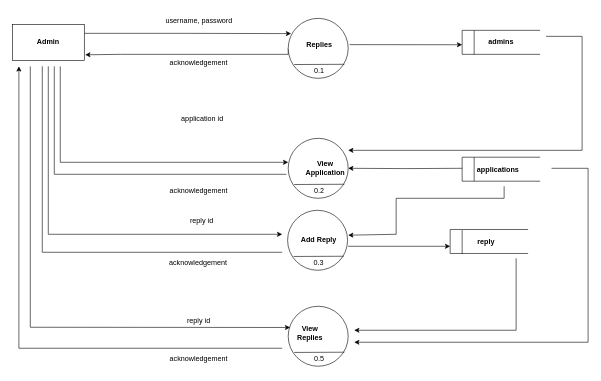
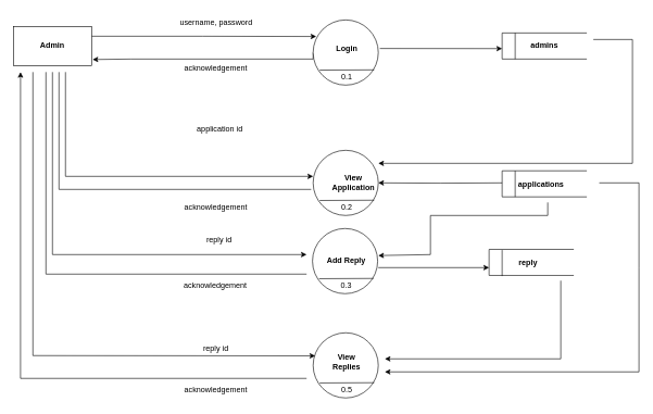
- <mxCell id="16" value="&lt;b&gt;Replies&lt;/b&gt;" style="text;html=1;strokeColor=none;fillColor=none;align=center;verticalAlign=middle;whiteSpace=wrap;rounded=0;" vertex="1" parent="12"><mxGeometry x="22" y="30" width="60" height="30" as="geometry" /></mxCell>
+ <mxCell id="16" value="&lt;b&gt;Login&lt;/b&gt;" style="text;html=1;strokeColor=none;fillColor=none;align=center;verticalAlign=middle;whiteSpace=wrap;rounded=0;" vertex="1" parent="12"><mxGeometry x="22" y="30" width="60" height="30" as="geometry" /></mxCell>
- <mxCell id="30" value="&lt;b&gt;View Replies&lt;/b&gt;" style="text;html=1;strokeColor=none;fillColor=none;align=center;verticalAlign=middle;whiteSpace=wrap;rounded=0;" vertex="1" parent="26"><mxGeometry x="5" y="30" width="63" height="30" as="geometry" /></mxCell>
+ <mxCell id="30" value="&lt;b&gt;View Replies&lt;/b&gt;" style="text;html=1;strokeColor=none;fillColor=none;align=center;verticalAlign=middle;whiteSpace=wrap;rounded=0;" vertex="1" parent="26"><mxGeometry x="20" y="30" width="63" height="30" as="geometry" /></mxCell>
